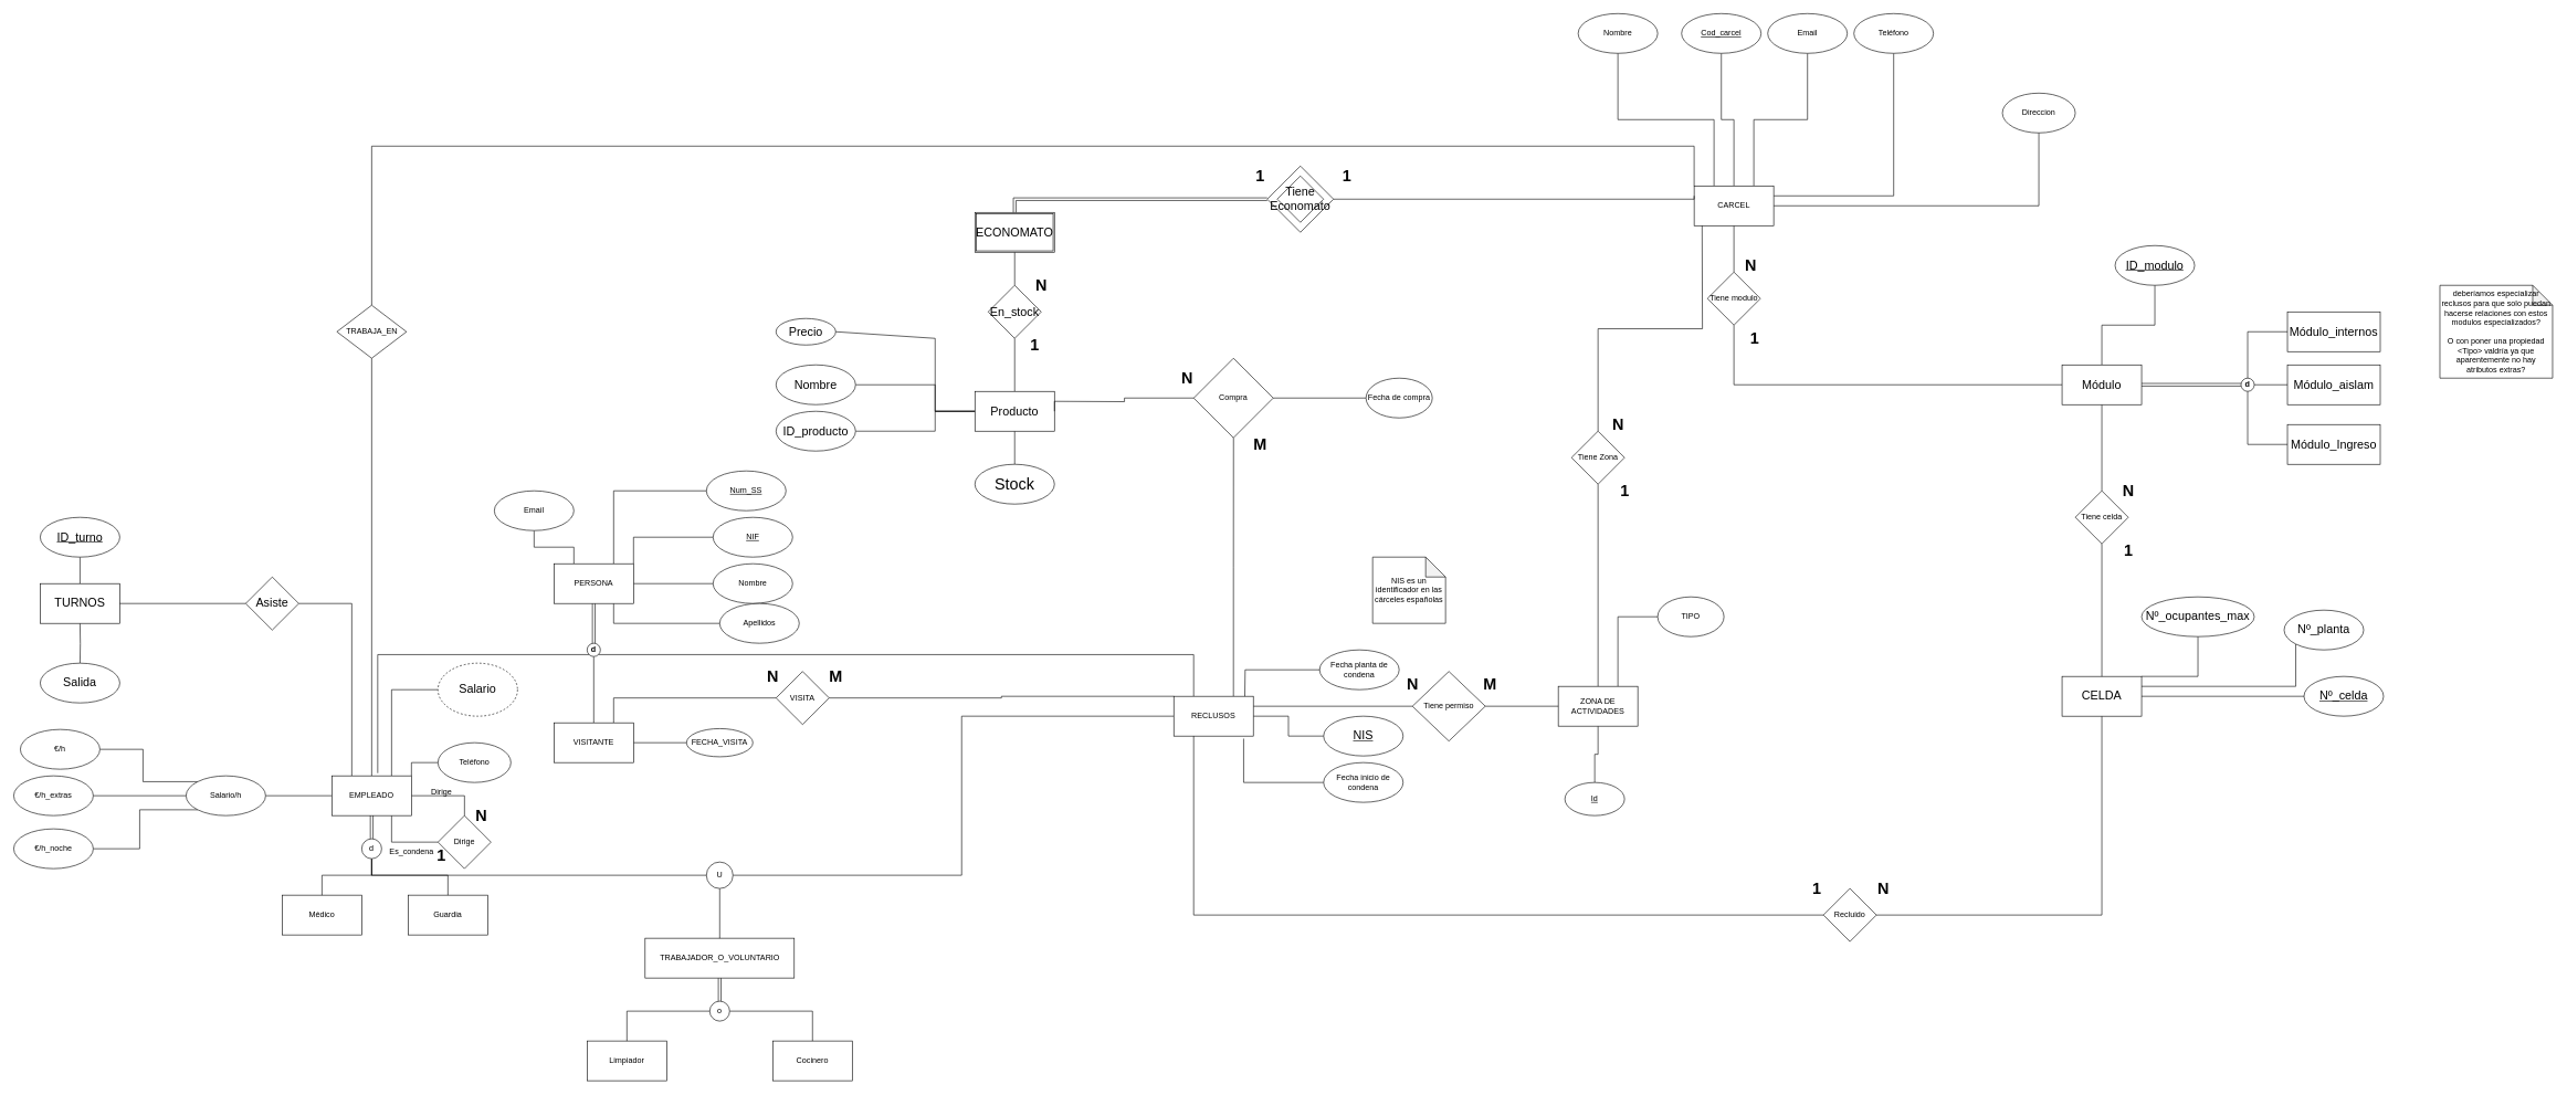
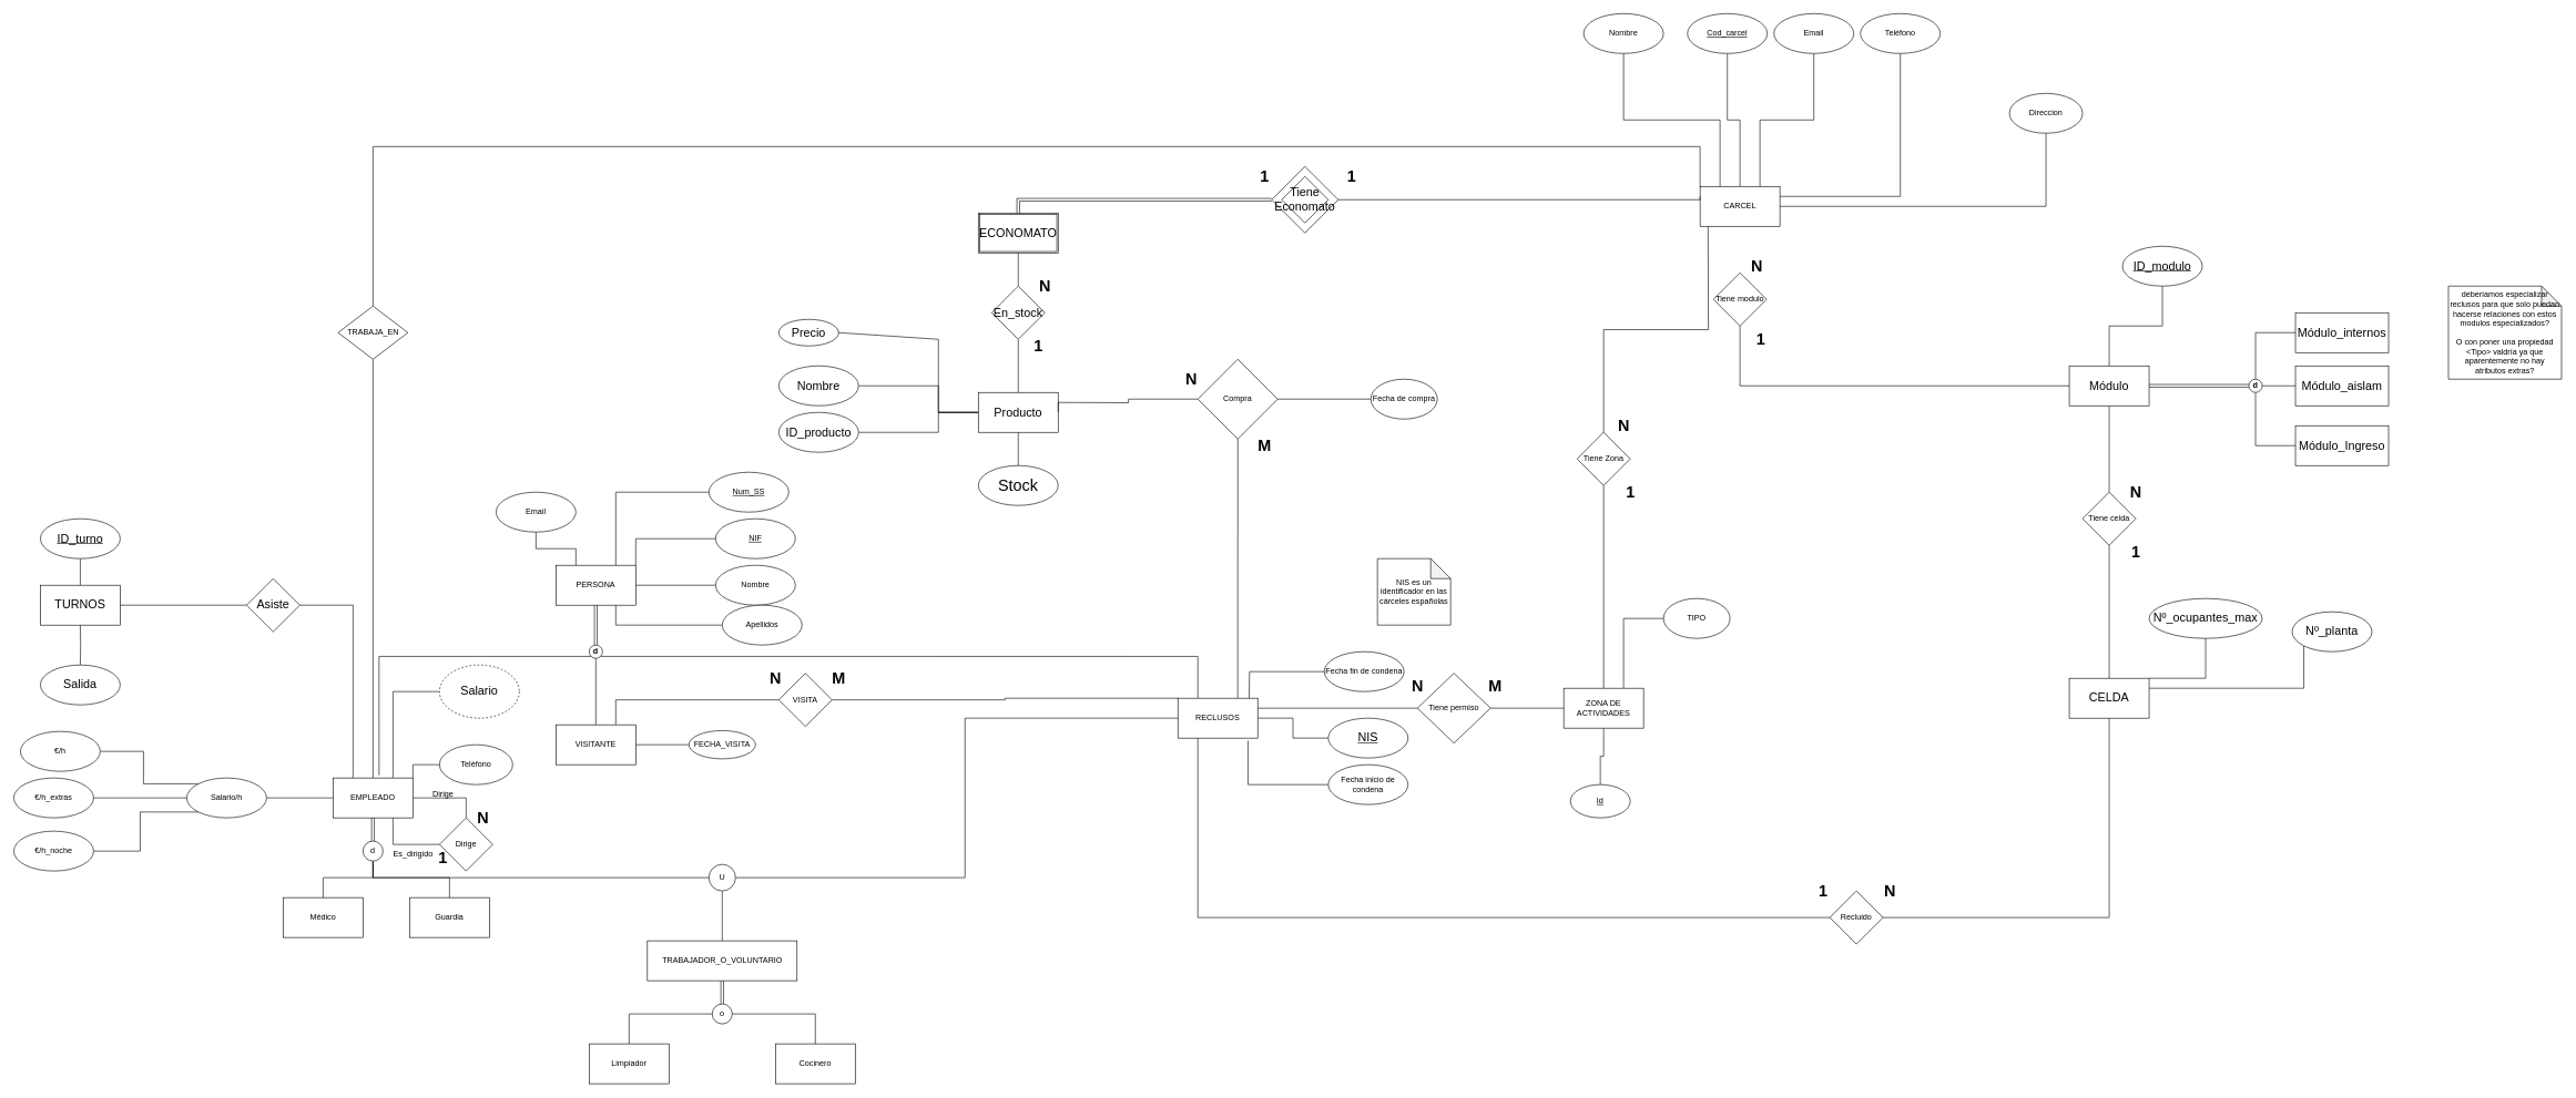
- <mxCell id="7" value="" style="edgeStyle=orthogonalEdgeStyle;rounded=0;orthogonalLoop=1;jettySize=auto;html=1;endArrow=none;endFill=0;" parent="1" source="10" target="131" edge="1"><mxGeometry relative="1" as="geometry" /></mxCell>
- <mxCell id="138" value="Fecha planta de condena" style="ellipse;whiteSpace=wrap;html=1;" parent="1" vertex="1"><mxGeometry x="1990" y="980" width="120" height="60" as="geometry" /></mxCell>
+ <mxCell id="138" value="Fecha fin de condena" style="ellipse;whiteSpace=wrap;html=1;" parent="1" vertex="1"><mxGeometry x="1990" y="980" width="120" height="60" as="geometry" /></mxCell>
- <mxCell id="56" style="edgeStyle=orthogonalEdgeStyle;rounded=0;orthogonalLoop=1;jettySize=auto;html=1;exitX=1;exitY=0.5;exitDx=0;exitDy=0;entryX=0;entryY=0.5;entryDx=0;entryDy=0;fontSize=18;endArrow=none;endFill=0;" parent="1" source="59" target="61" edge="1"><mxGeometry relative="1" as="geometry" /></mxCell>
- <mxCell id="61" value="&lt;u&gt;Nº_celda&lt;/u&gt;" style="ellipse;whiteSpace=wrap;html=1;fontSize=18;" parent="1" vertex="1"><mxGeometry x="3475" y="1020" width="120" height="60" as="geometry" /></mxCell>
- <mxCell id="169" value="Es_condena" style="text;html=1;align=center;verticalAlign=middle;resizable=0;points=[];autosize=1;strokeColor=none;fillColor=none;fontSize=12;" vertex="1" parent="1"><mxGeometry x="580" y="1270" width="80" height="30" as="geometry" /></mxCell>
+ <mxCell id="169" value="Es_dirigido" style="text;html=1;align=center;verticalAlign=middle;resizable=0;points=[];autosize=1;strokeColor=none;fillColor=none;fontSize=12;" vertex="1" parent="1"><mxGeometry x="580" y="1270" width="80" height="30" as="geometry" /></mxCell>
